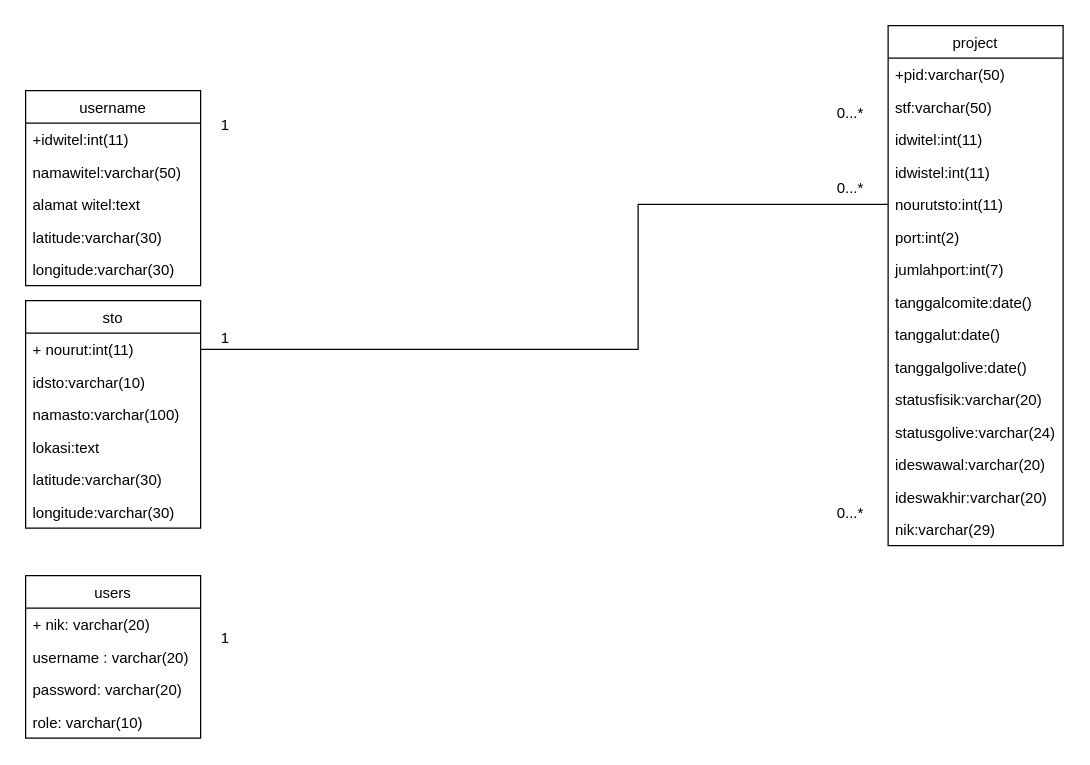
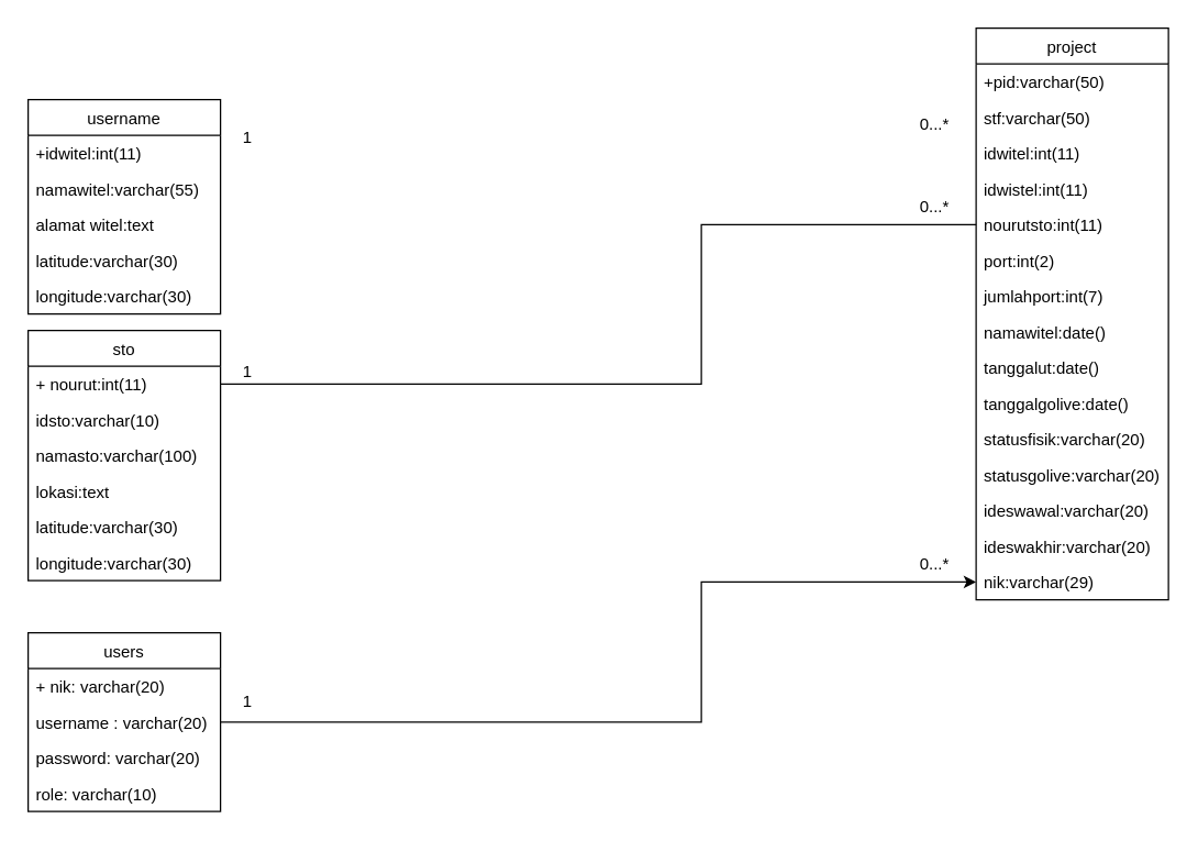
- <mxCell id="16" value="namawitel:varchar(50)" style="text;strokeColor=none;fillColor=none;align=left;verticalAlign=top;spacingLeft=4;spacingRight=4;overflow=hidden;rotatable=0;points=[[0,0.5],[1,0.5]];portConstraint=eastwest;" parent="14" vertex="1"><mxGeometry y="52" width="140" height="26" as="geometry" /></mxCell>
+ <mxCell id="16" value="namawitel:varchar(55)" style="text;strokeColor=none;fillColor=none;align=left;verticalAlign=top;spacingLeft=4;spacingRight=4;overflow=hidden;rotatable=0;points=[[0,0.5],[1,0.5]];portConstraint=eastwest;" parent="14" vertex="1"><mxGeometry y="52" width="140" height="26" as="geometry" /></mxCell>
- <mxCell id="28" value="tanggalcomite:date()" style="text;strokeColor=none;fillColor=none;align=left;verticalAlign=top;spacingLeft=4;spacingRight=4;overflow=hidden;rotatable=0;points=[[0,0.5],[1,0.5]];portConstraint=eastwest;" parent="20" vertex="1"><mxGeometry y="208" width="140" height="26" as="geometry" /></mxCell>
+ <mxCell id="28" value="namawitel:date()" style="text;strokeColor=none;fillColor=none;align=left;verticalAlign=top;spacingLeft=4;spacingRight=4;overflow=hidden;rotatable=0;points=[[0,0.5],[1,0.5]];portConstraint=eastwest;" parent="20" vertex="1"><mxGeometry y="208" width="140" height="26" as="geometry" /></mxCell>
- <mxCell id="32" value="statusgolive:varchar(24)" style="text;strokeColor=none;fillColor=none;align=left;verticalAlign=top;spacingLeft=4;spacingRight=4;overflow=hidden;rotatable=0;points=[[0,0.5],[1,0.5]];portConstraint=eastwest;" parent="20" vertex="1"><mxGeometry y="312" width="140" height="26" as="geometry" /></mxCell>
+ <mxCell id="32" value="statusgolive:varchar(20)" style="text;strokeColor=none;fillColor=none;align=left;verticalAlign=top;spacingLeft=4;spacingRight=4;overflow=hidden;rotatable=0;points=[[0,0.5],[1,0.5]];portConstraint=eastwest;" parent="20" vertex="1"><mxGeometry y="312" width="140" height="26" as="geometry" /></mxCell>
+ <mxCell id="36" style="edgeStyle=orthogonalEdgeStyle;rounded=0;orthogonalLoop=1;jettySize=auto;html=1;" parent="1" source="4" target="35" edge="1"><mxGeometry relative="1" as="geometry"><Array as="points"><mxPoint x="510" y="525" /><mxPoint x="510" y="423" /></Array></mxGeometry></mxCell>
